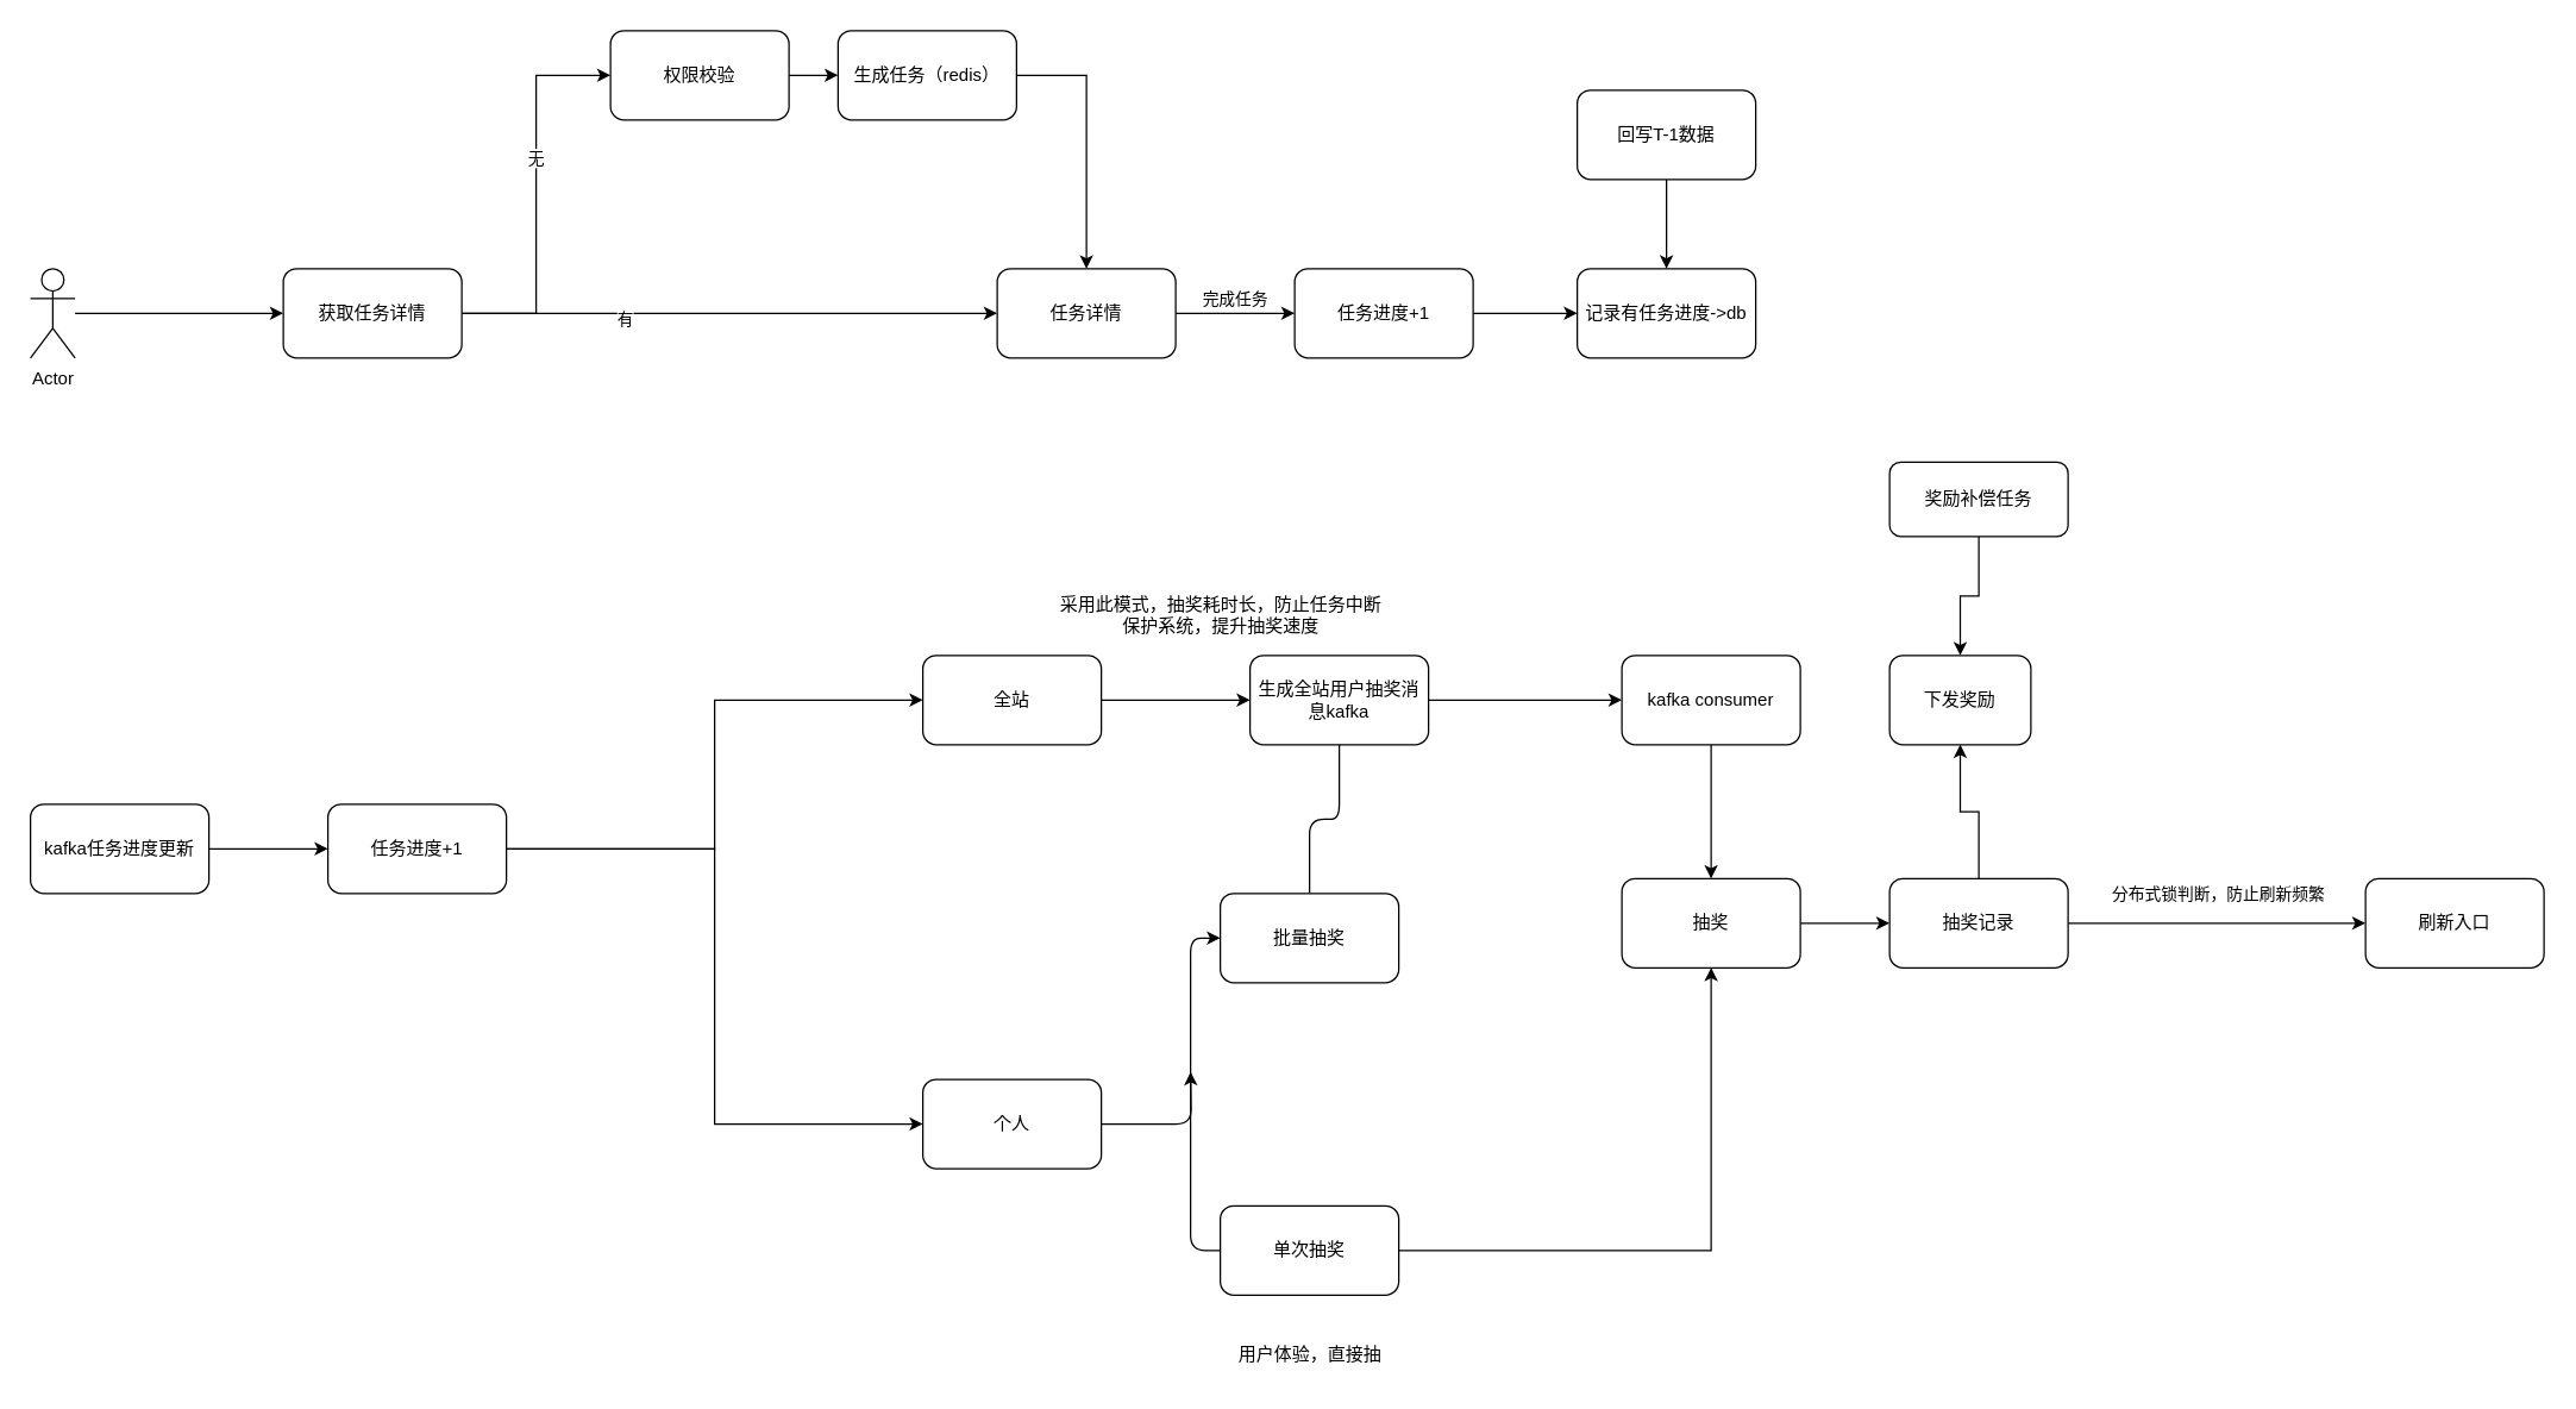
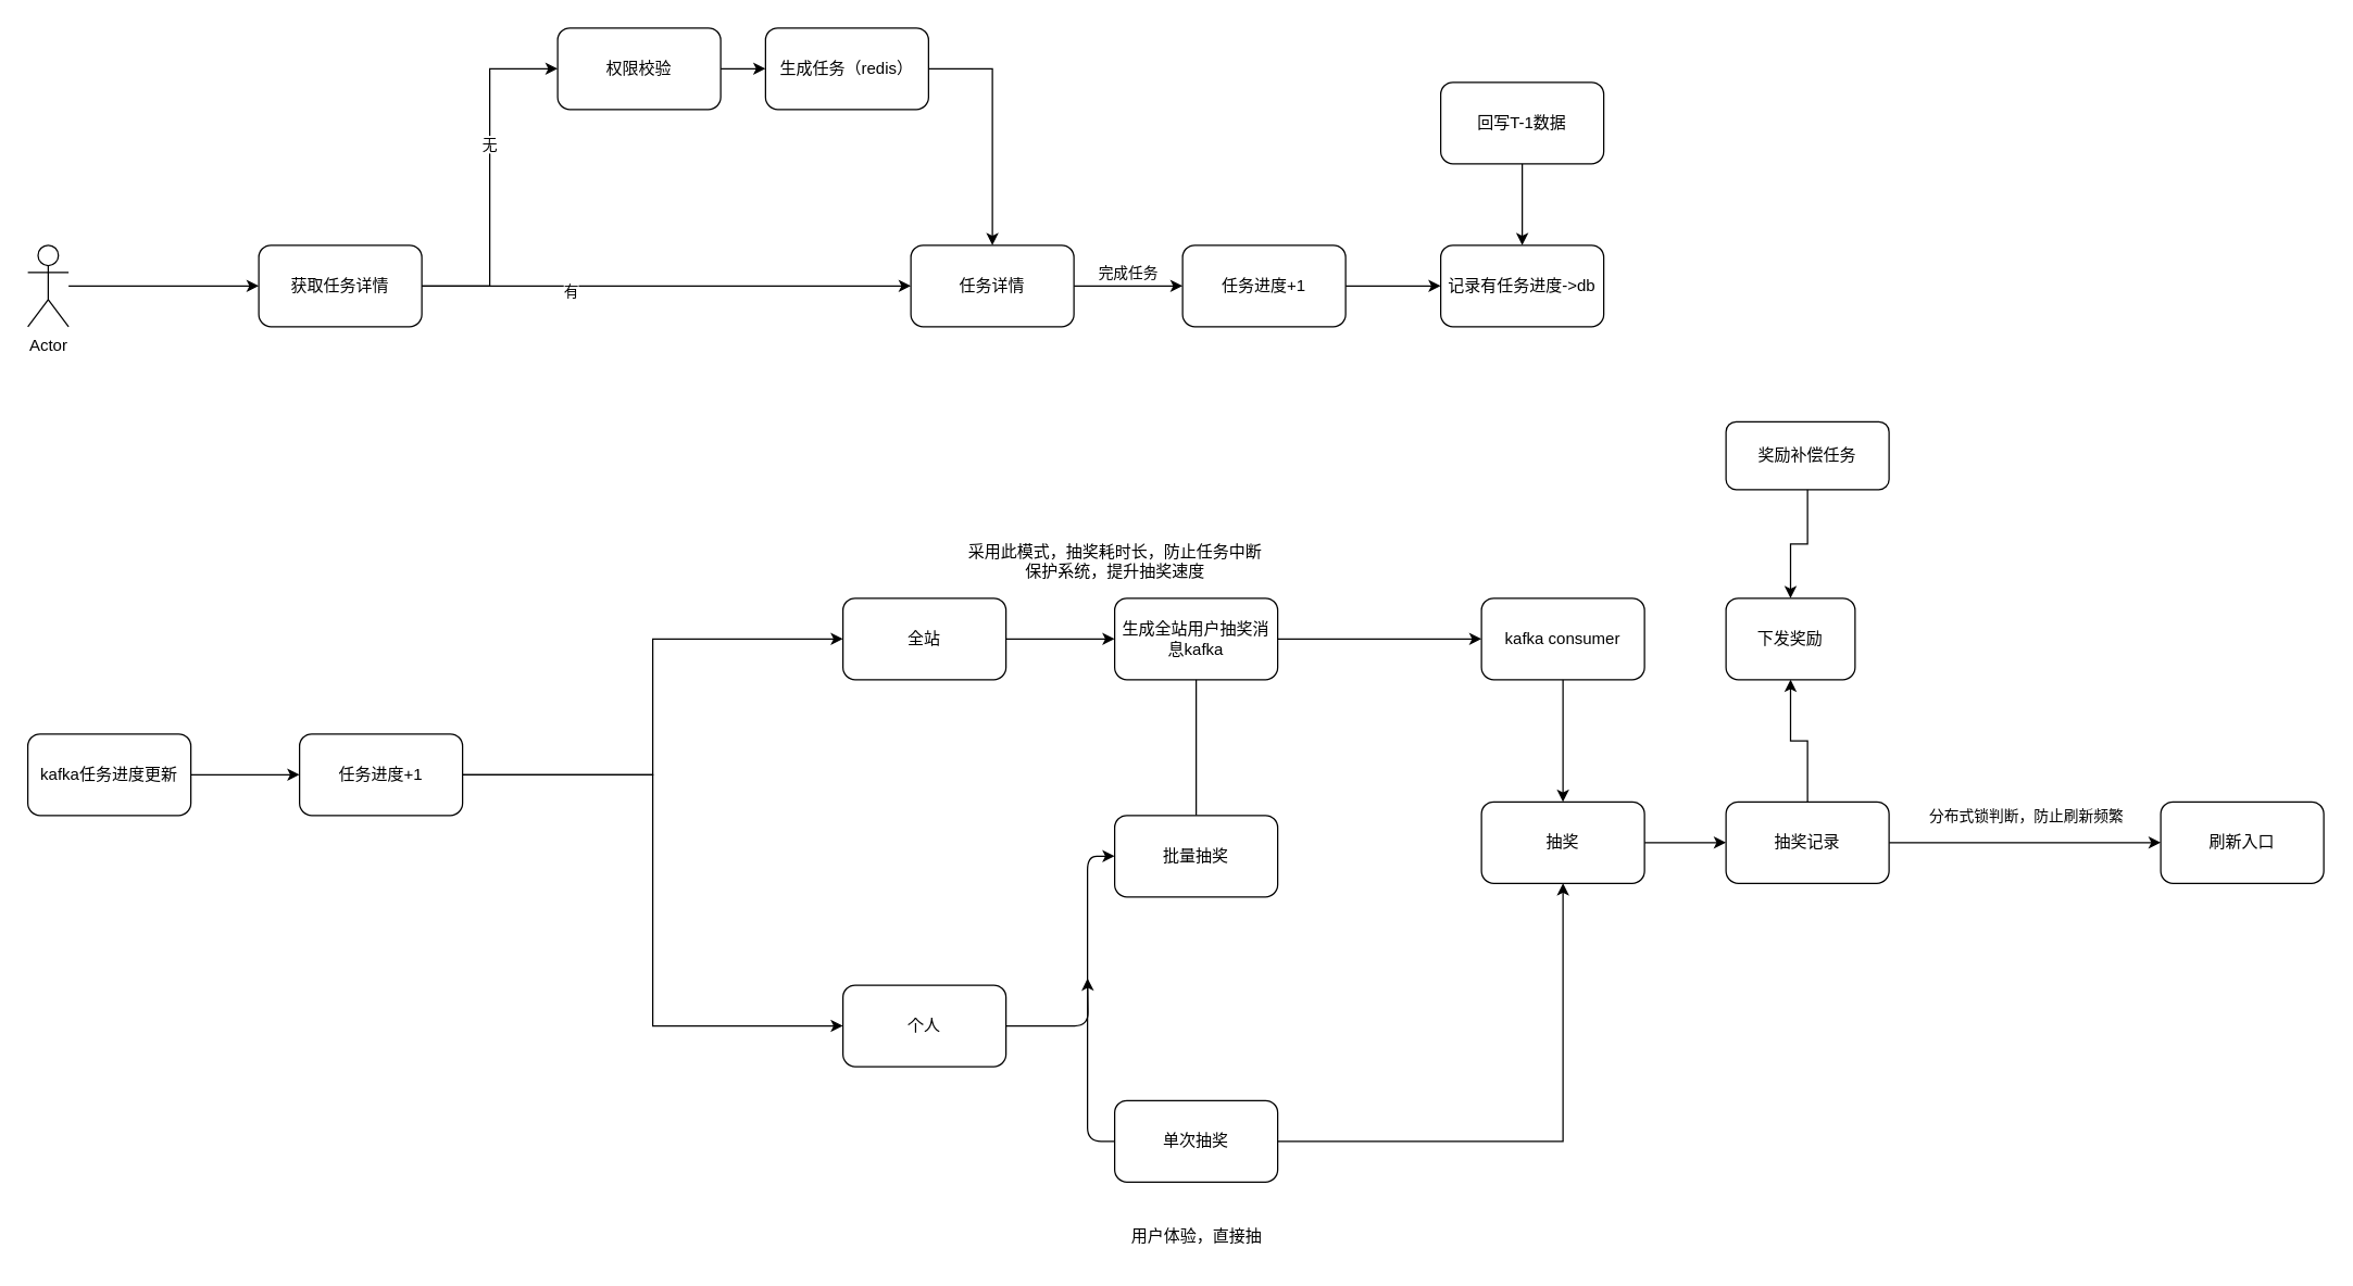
- <mxCell id="31" value="生成全站用户抽奖消息kafka" style="rounded=1;whiteSpace=wrap;html=1;" parent="1" vertex="1"><mxGeometry x="840" y="440" width="120" height="60" as="geometry" /></mxCell>
+ <mxCell id="31" value="生成全站用户抽奖消息kafka" style="rounded=1;whiteSpace=wrap;html=1;" parent="1" vertex="1"><mxGeometry x="820" y="440" width="120" height="60" as="geometry" /></mxCell>
